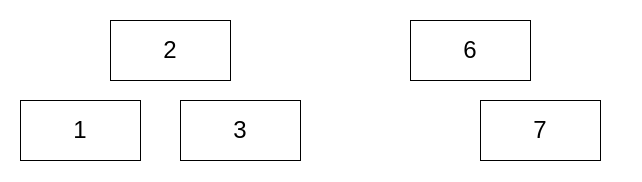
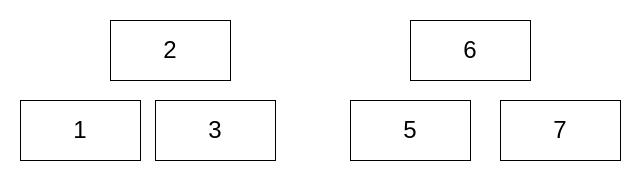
- <mxCell id="4" value="3" style="whiteSpace=wrap;html=1;fontSize=24;" vertex="1" parent="1"><mxGeometry x="180" y="100" width="120" height="60" as="geometry" /></mxCell>
+ <mxCell id="4" value="3" style="whiteSpace=wrap;html=1;fontSize=24;" vertex="1" parent="1"><mxGeometry x="155" y="100" width="120" height="60" as="geometry" /></mxCell>
+ <mxCell id="6" value="5" style="whiteSpace=wrap;html=1;fontSize=24;" vertex="1" parent="1"><mxGeometry x="350" y="100" width="120" height="60" as="geometry" /></mxCell>
- <mxCell id="7" value="7" style="whiteSpace=wrap;html=1;fontSize=24;" vertex="1" parent="1"><mxGeometry x="480" y="100" width="120" height="60" as="geometry" /></mxCell>
+ <mxCell id="7" value="7" style="whiteSpace=wrap;html=1;fontSize=24;" vertex="1" parent="1"><mxGeometry x="500" y="100" width="120" height="60" as="geometry" /></mxCell>
